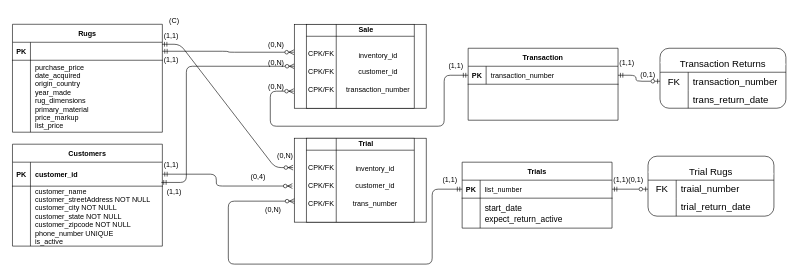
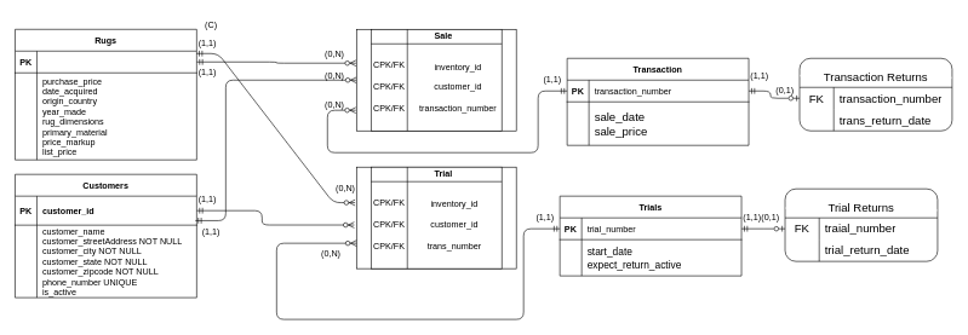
+ <mxCell id="16" value="sale_date&#10;sale_price" style="shape=partialRectangle;overflow=hidden;connectable=0;fillColor=none;top=0;left=0;bottom=0;right=0;align=left;spacingLeft=6;fontSize=16;" parent="14" vertex="1"><mxGeometry x="30" width="220" height="60" as="geometry"><mxRectangle width="220" height="60" as="alternateBounds" /></mxGeometry></mxCell>
- <mxCell id="50" value="Trial Rugs" style="shape=table;startSize=30;container=1;collapsible=0;childLayout=tableLayout;fixedRows=1;rowLines=0;fontStyle=0;strokeColor=default;fontSize=16;perimeterSpacing=2;fillStyle=hatch;backgroundOutline=0;swimlaneHead=0;swimlaneBody=0;rounded=1;" vertex="1" parent="48"><mxGeometry y="10" width="210" height="90" as="geometry" /></mxCell>
+ <mxCell id="50" value="Trial Returns" style="shape=table;startSize=30;container=1;collapsible=0;childLayout=tableLayout;fixedRows=1;rowLines=0;fontStyle=0;strokeColor=default;fontSize=16;perimeterSpacing=2;fillStyle=hatch;backgroundOutline=0;swimlaneHead=0;swimlaneBody=0;rounded=1;" vertex="1" parent="48"><mxGeometry y="10" width="210" height="90" as="geometry" /></mxCell>
- <mxCell id="74" value="(0,4)" style="text;html=1;strokeColor=none;fillColor=none;align=center;verticalAlign=middle;whiteSpace=wrap;rounded=0;" vertex="1" parent="1"><mxGeometry x="400" y="280" width="60" height="30" as="geometry" /></mxCell>
- <mxCell id="35" value="list_number" style="shape=partialRectangle;overflow=hidden;connectable=0;fillColor=none;top=0;left=0;bottom=0;right=0;align=left;spacingLeft=6;fontStyle=0;" vertex="1" parent="33"><mxGeometry x="30" width="220" height="30" as="geometry"><mxRectangle width="220" height="30" as="alternateBounds" /></mxGeometry></mxCell>
+ <mxCell id="35" value="trial_number" style="shape=partialRectangle;overflow=hidden;connectable=0;fillColor=none;top=0;left=0;bottom=0;right=0;align=left;spacingLeft=6;fontStyle=0;" vertex="1" parent="33"><mxGeometry x="30" width="220" height="30" as="geometry"><mxRectangle width="220" height="30" as="alternateBounds" /></mxGeometry></mxCell>
